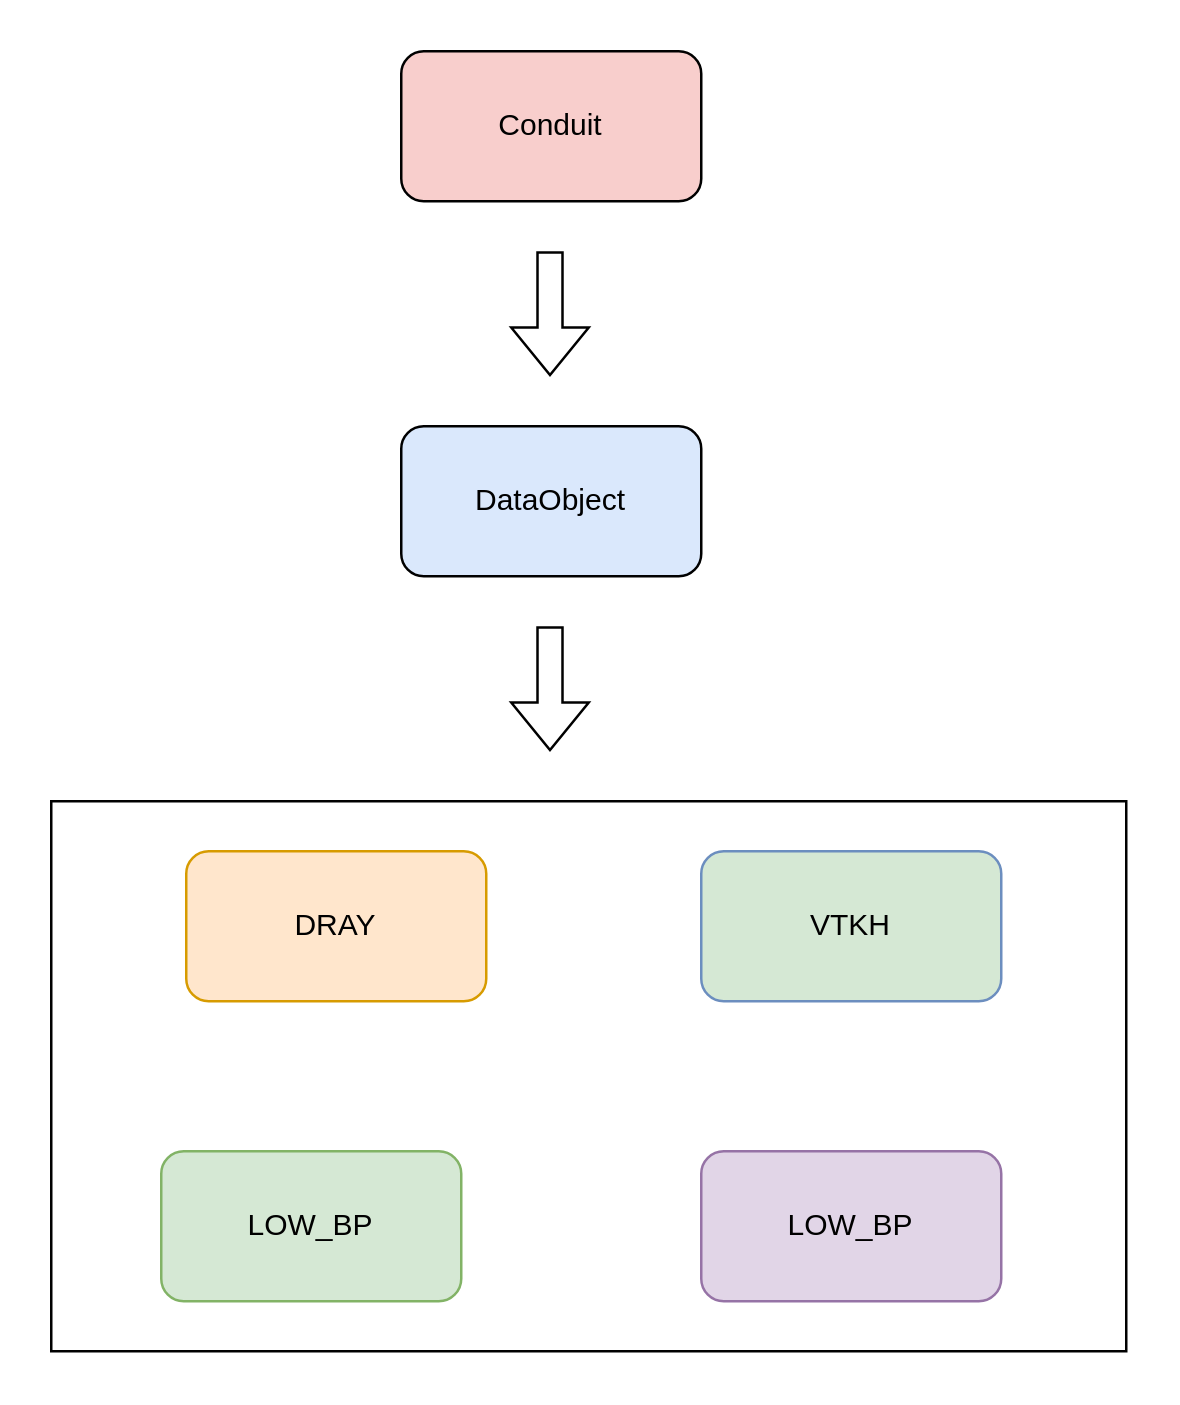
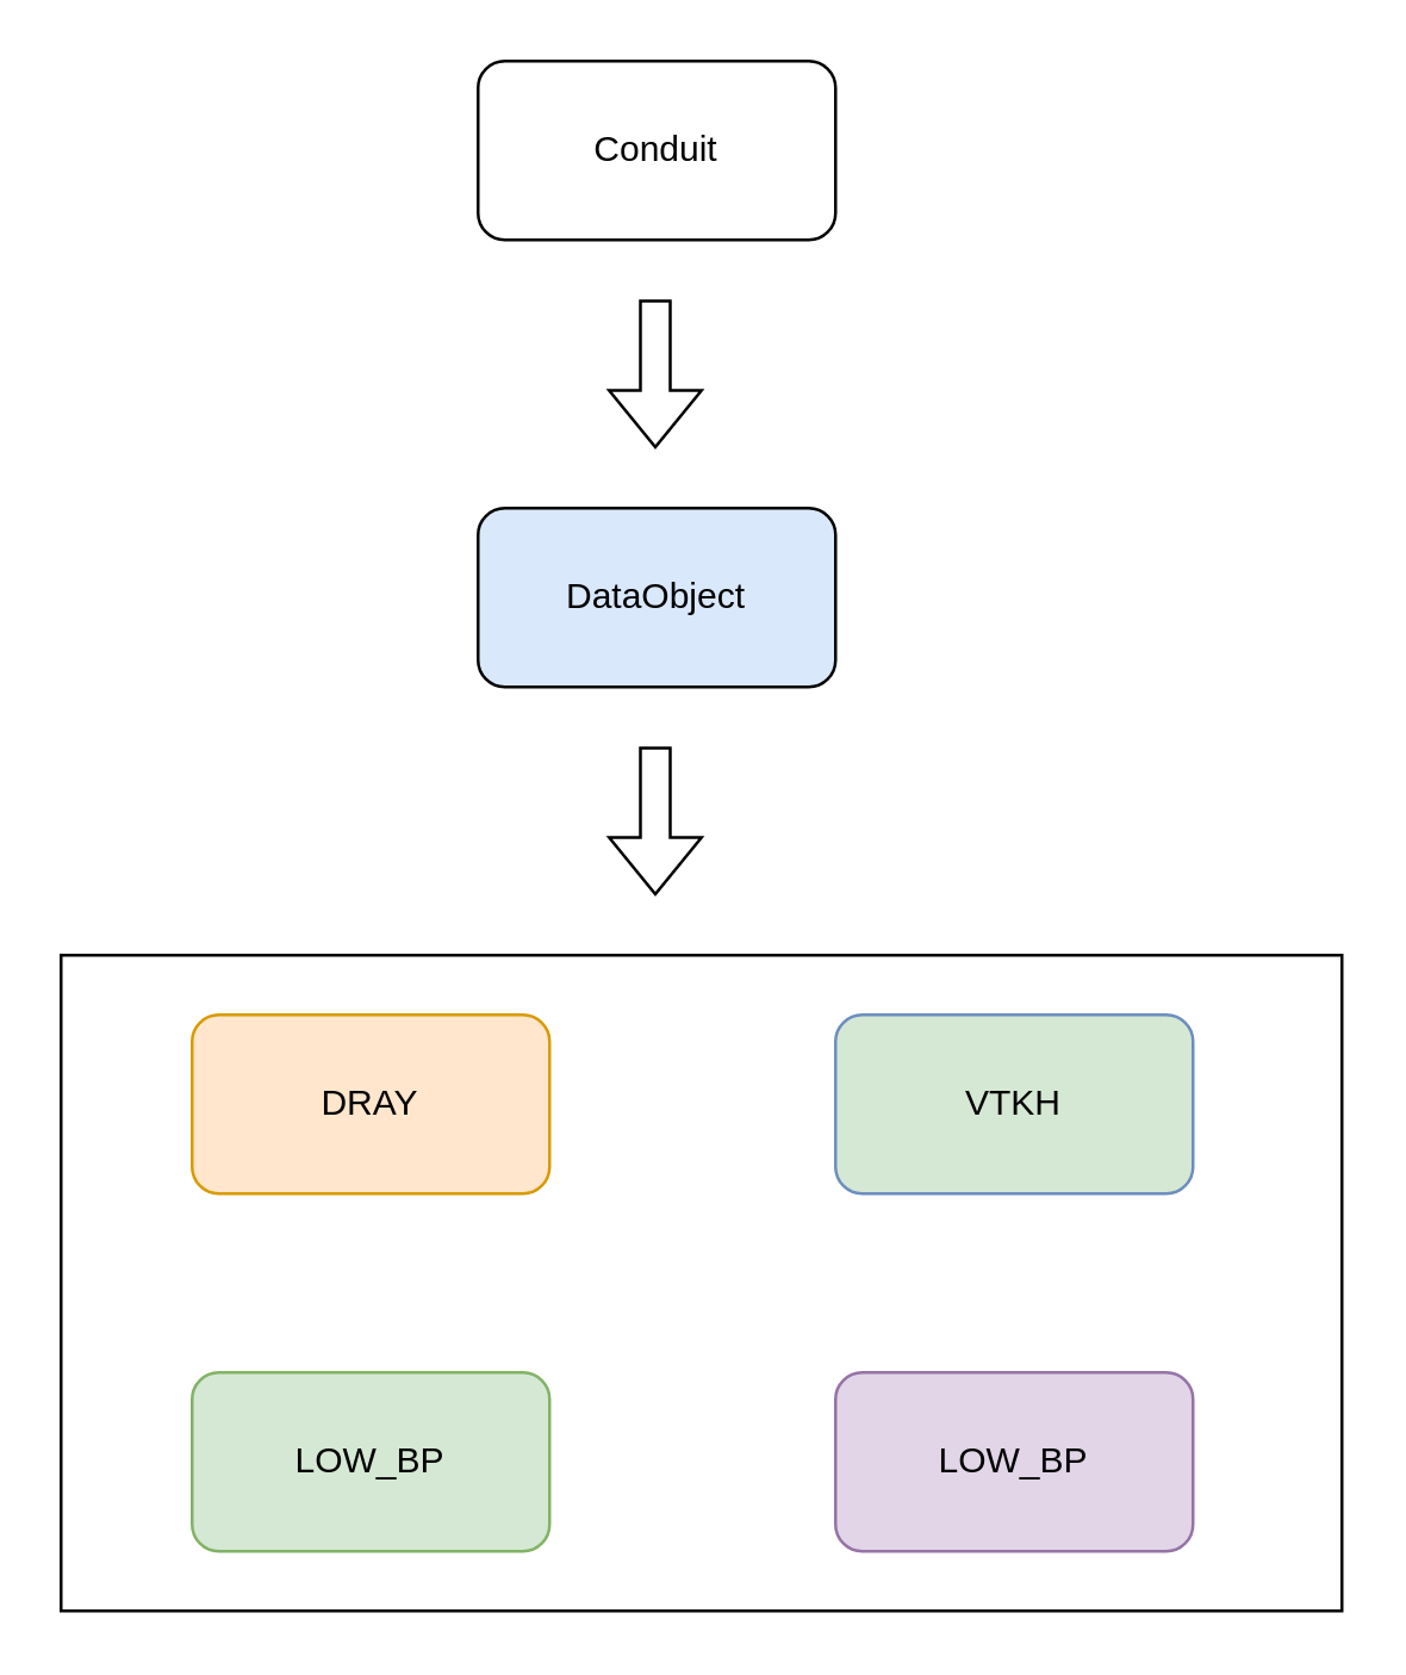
- <mxCell id="3" value="Conduit" style="rounded=1;whiteSpace=wrap;html=1;fillColor=#f8cecc;" vertex="1" parent="1"><mxGeometry x="160" y="20" width="120" height="60" as="geometry" /></mxCell>
+ <mxCell id="3" value="Conduit" style="rounded=1;whiteSpace=wrap;html=1;" vertex="1" parent="1"><mxGeometry x="160" y="20" width="120" height="60" as="geometry" /></mxCell>
- <mxCell id="5" value="DRAY" style="rounded=1;whiteSpace=wrap;html=1;fillColor=#ffe6cc;strokeColor=#d79b00;" vertex="1" parent="1"><mxGeometry x="74" y="340" width="120" height="60" as="geometry" /></mxCell>
+ <mxCell id="5" value="DRAY" style="rounded=1;whiteSpace=wrap;html=1;fillColor=#ffe6cc;strokeColor=#d79b00;" vertex="1" parent="1"><mxGeometry x="64" y="340" width="120" height="60" as="geometry" /></mxCell>
